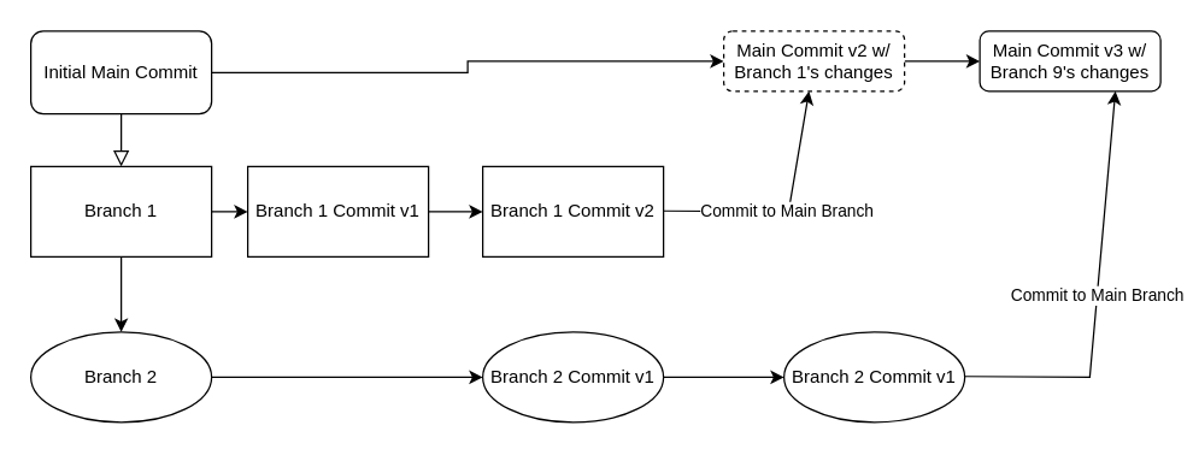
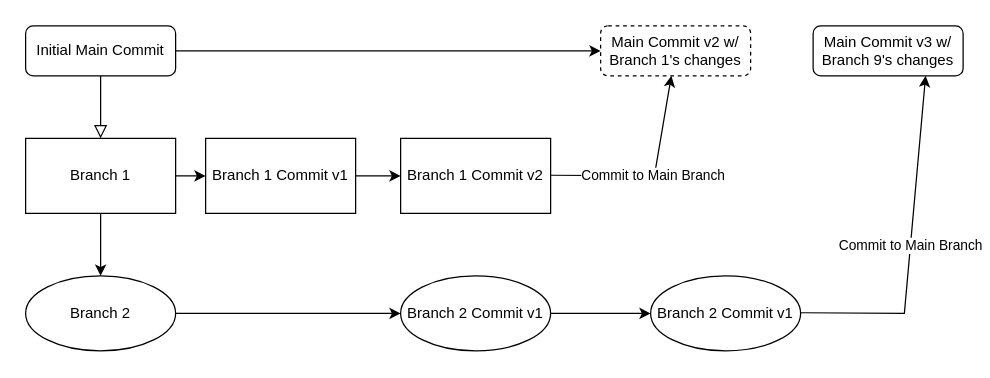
- <mxCell id="5" value="" style="edgeStyle=orthogonalEdgeStyle;rounded=0;orthogonalLoop=1;jettySize=auto;html=1;" edge="1" parent="1" source="6" target="19"><mxGeometry relative="1" as="geometry" /></mxCell>
- <mxCell id="4" value="Initial Main Commit" style="rounded=1;whiteSpace=wrap;html=1;fontSize=12;glass=0;strokeWidth=1;shadow=0;" parent="1" vertex="1"><mxGeometry x="20" y="20" width="120" height="55" as="geometry" /></mxCell>
+ <mxCell id="4" value="Initial Main Commit" style="rounded=1;whiteSpace=wrap;html=1;fontSize=12;glass=0;strokeWidth=1;shadow=0;" parent="1" vertex="1"><mxGeometry x="20" y="20" width="120" height="40" as="geometry" /></mxCell>
